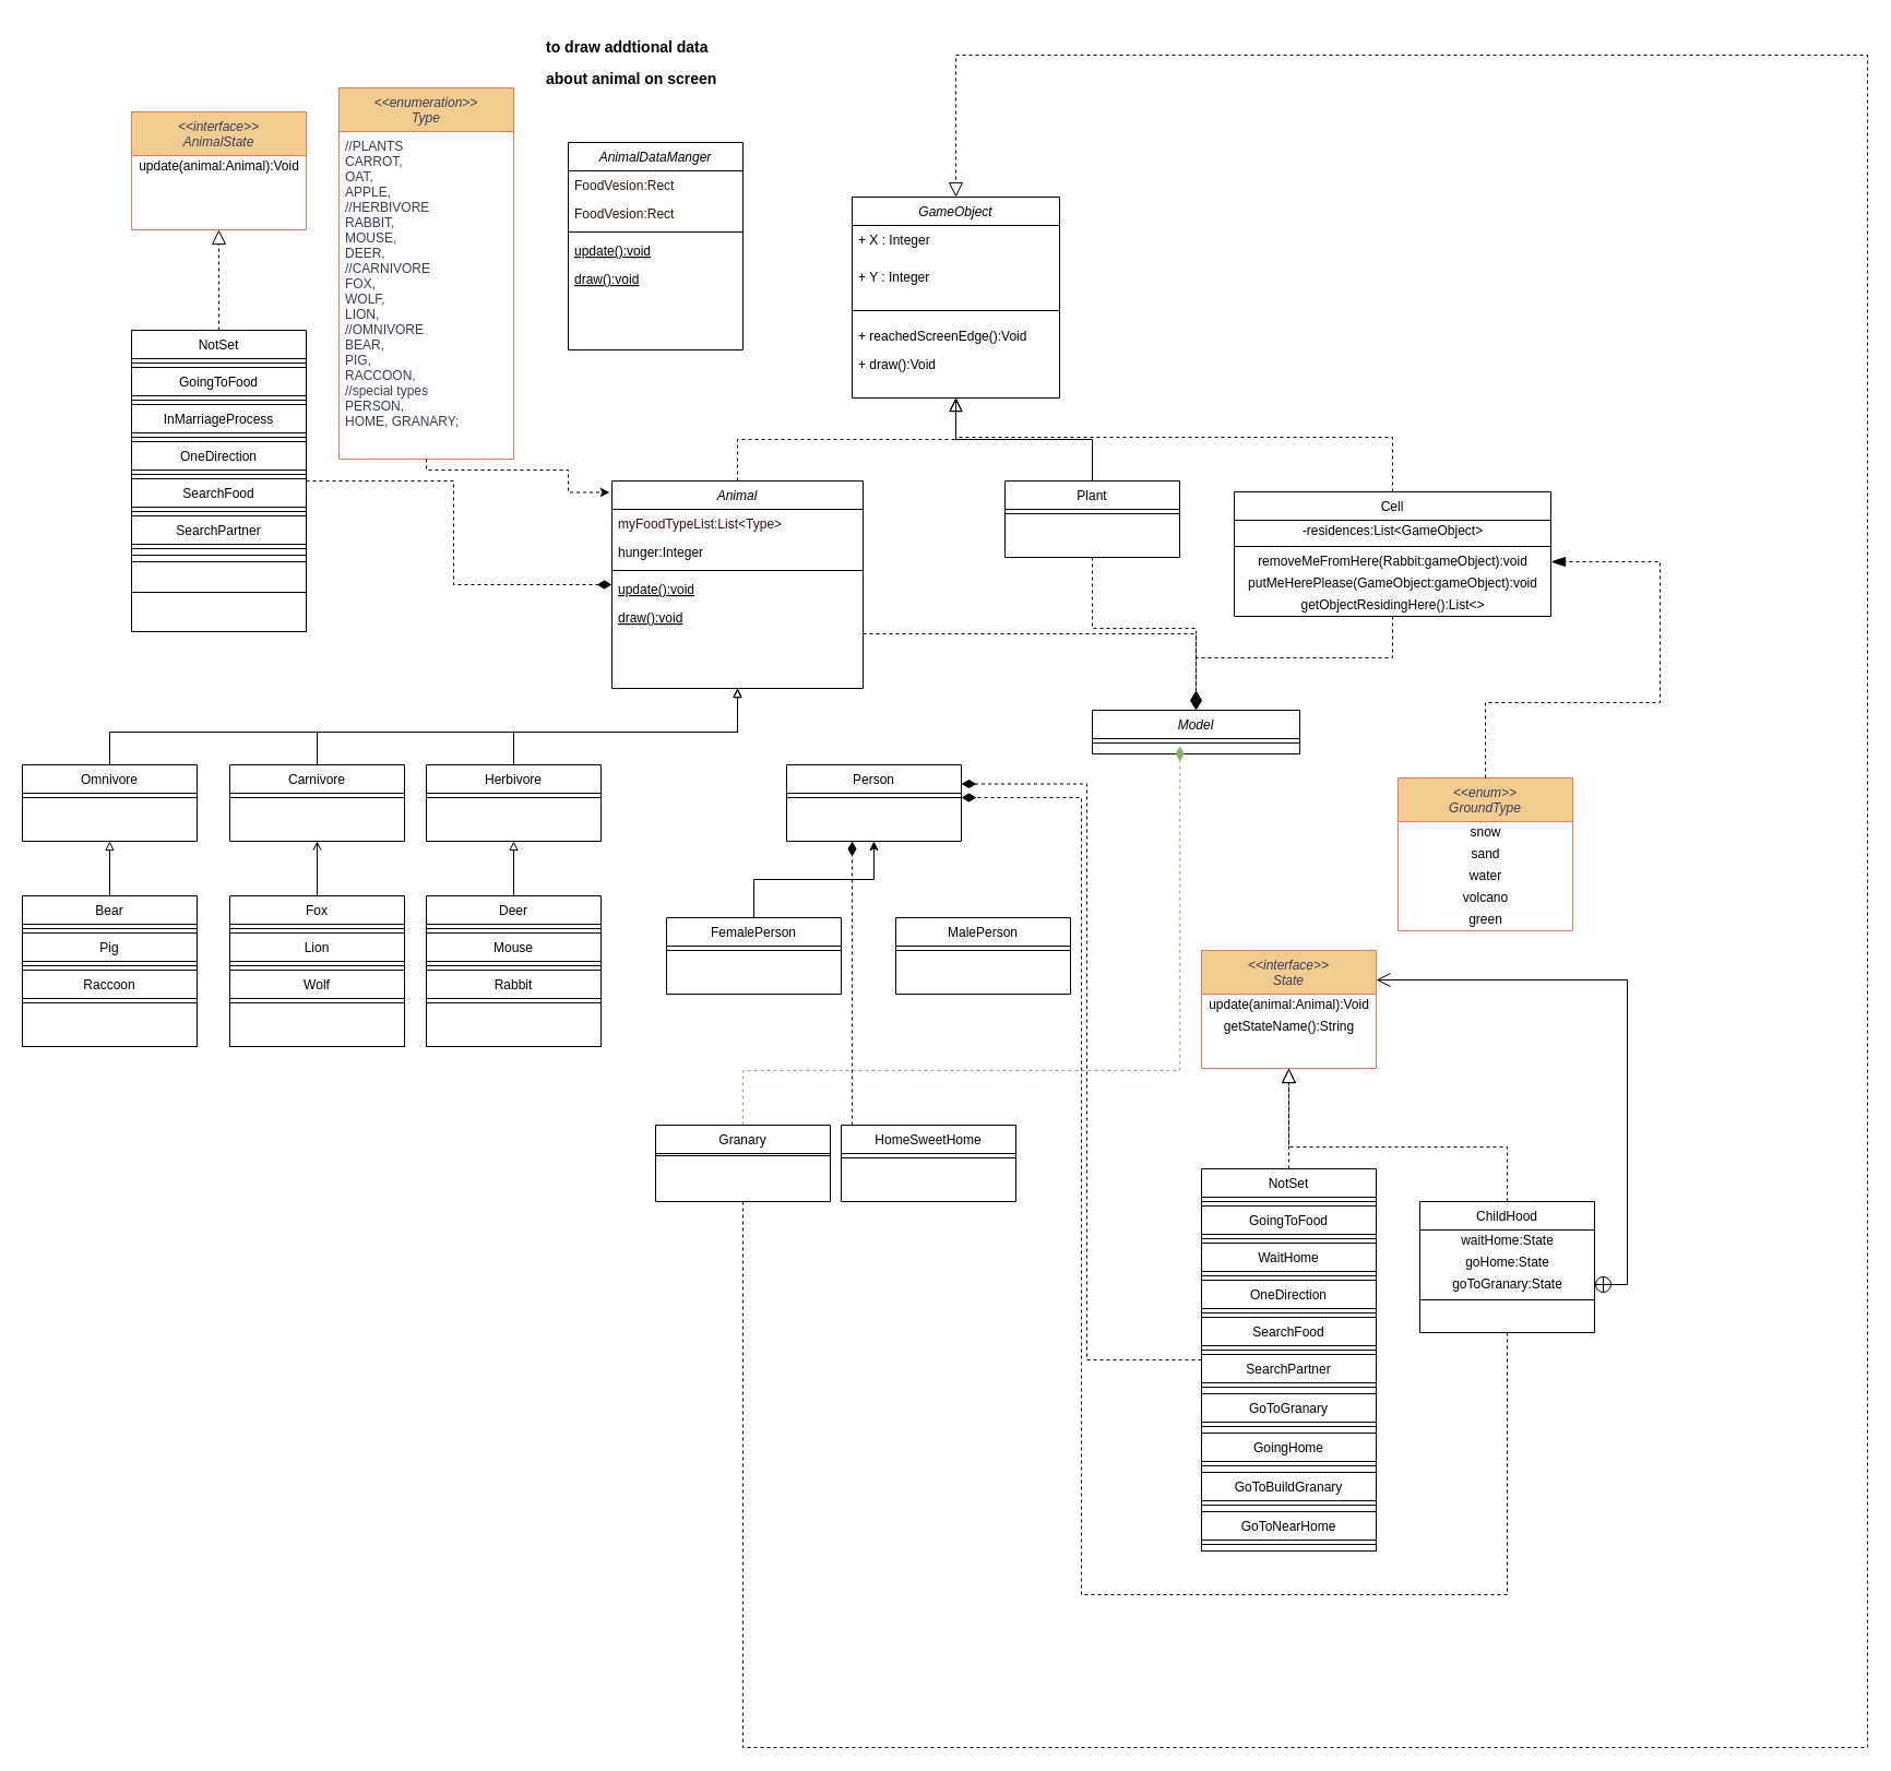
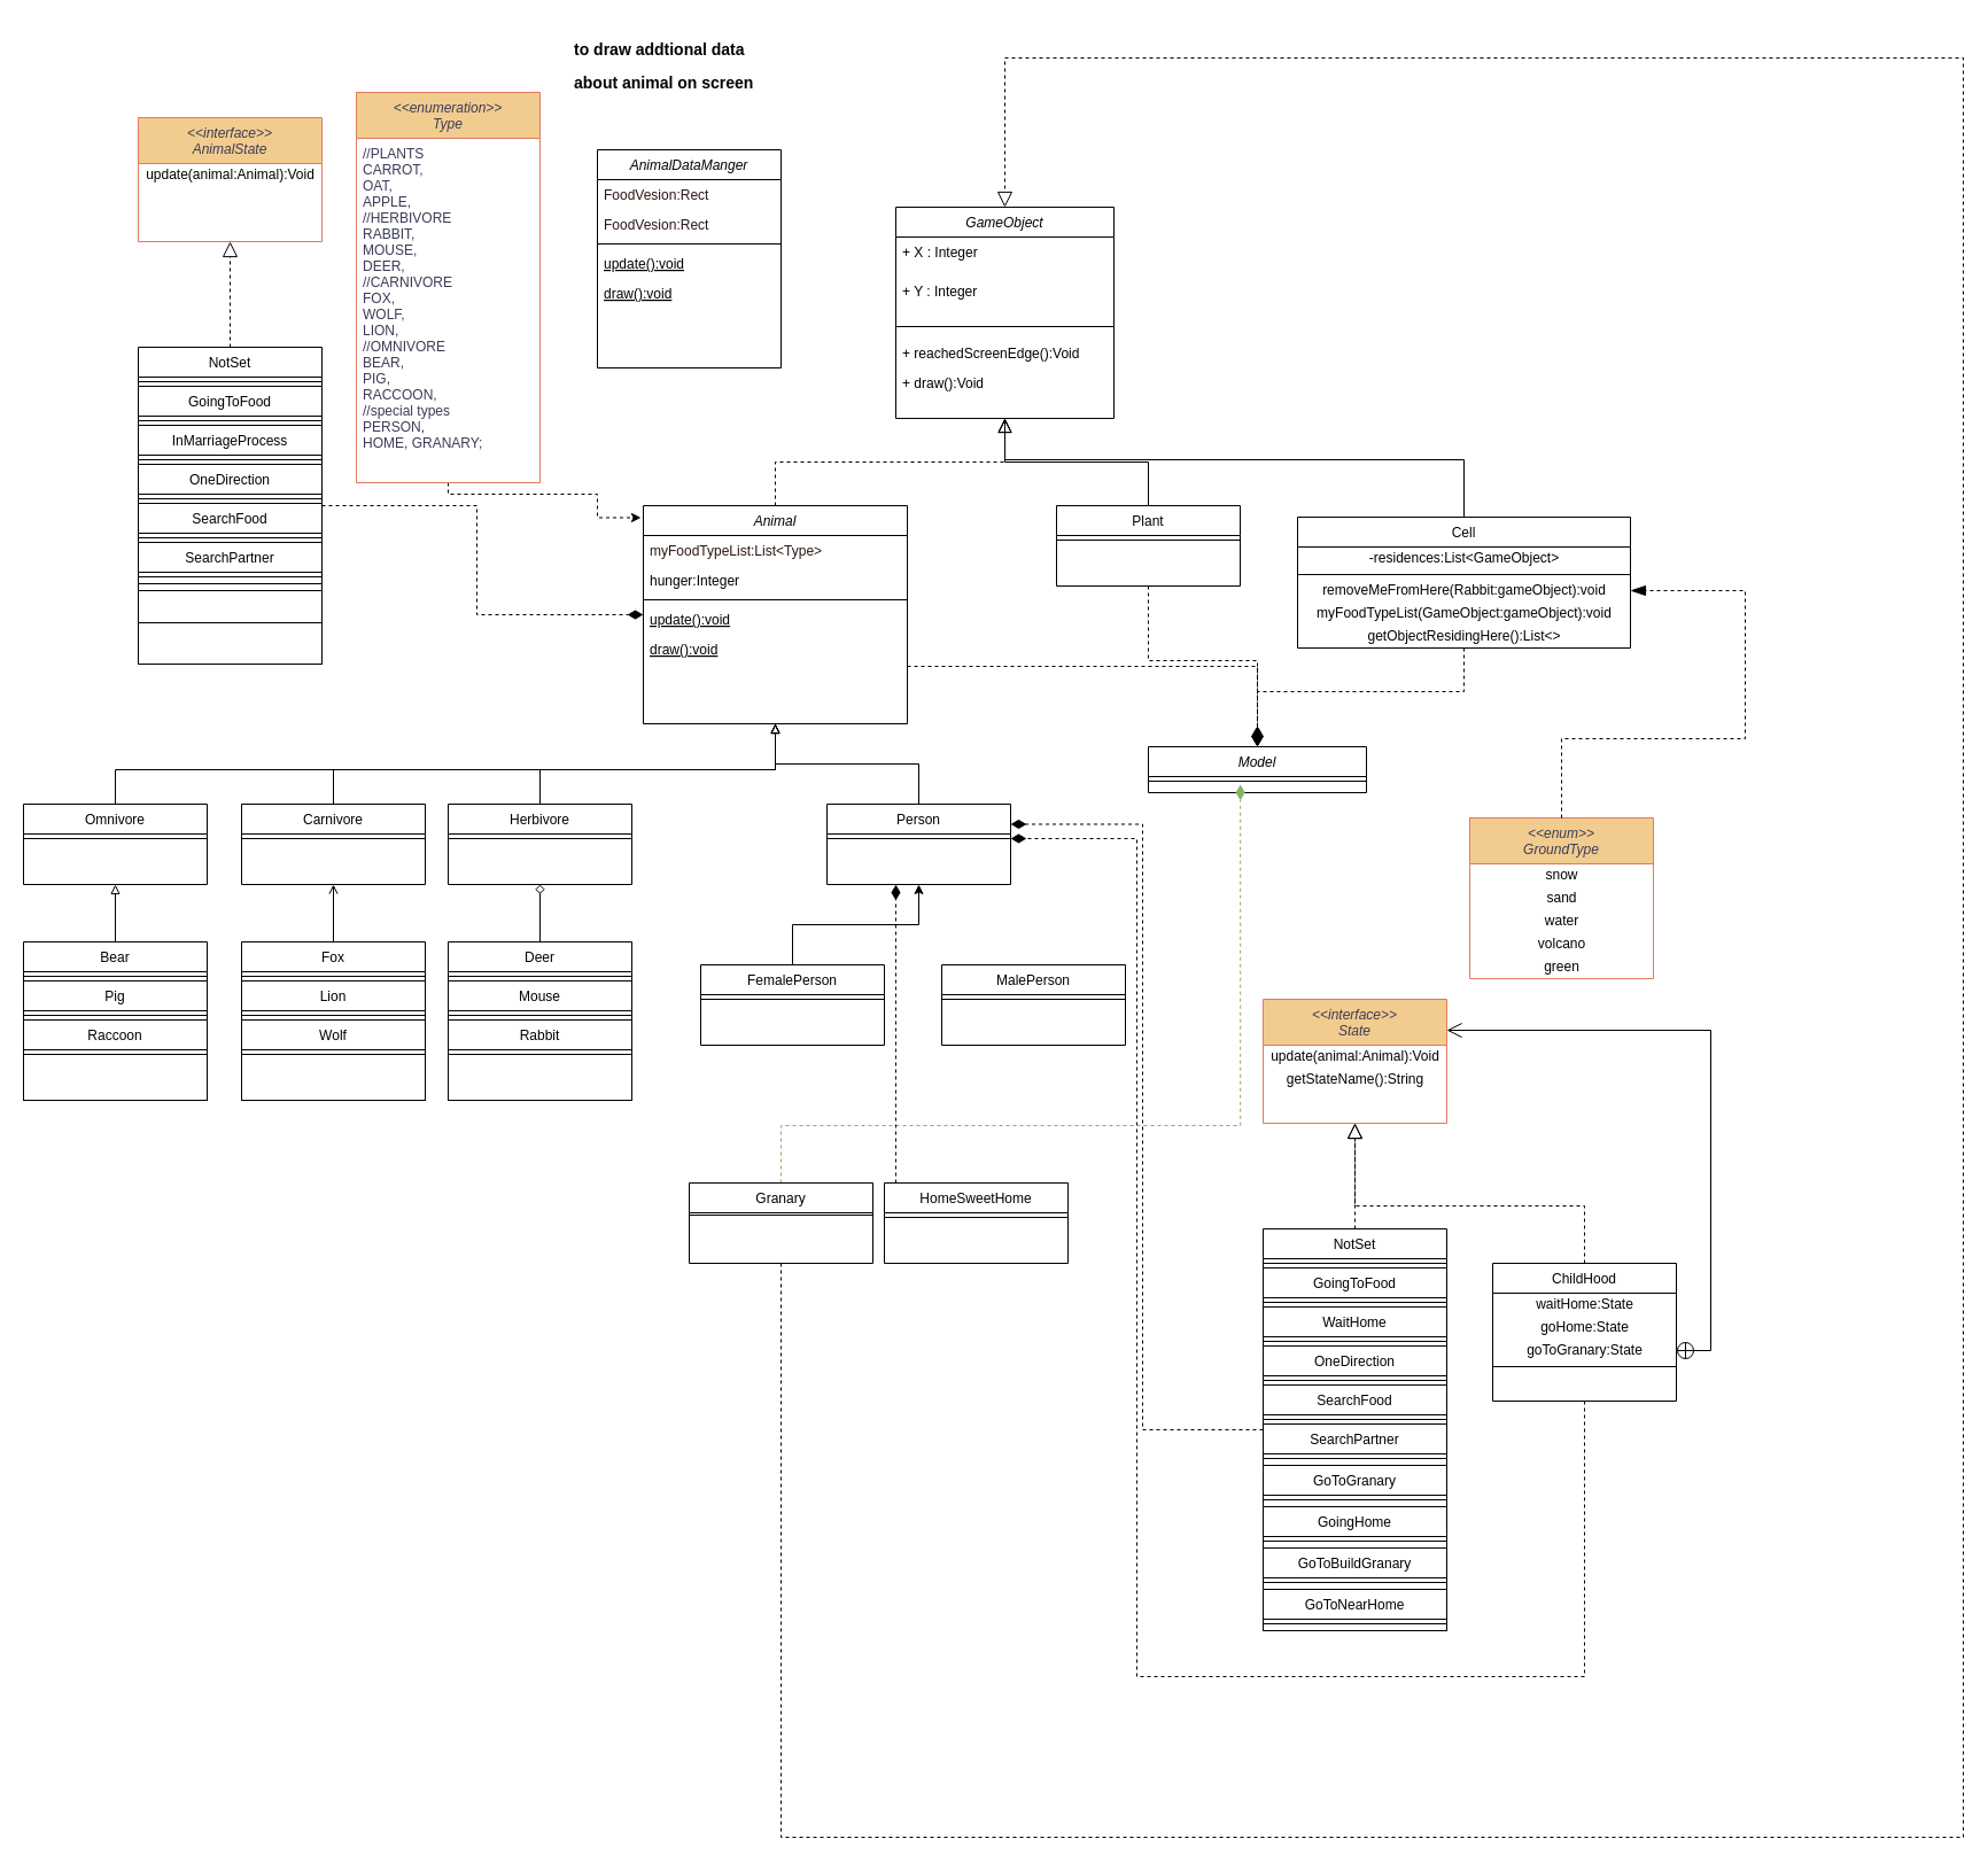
- <mxCell id="27" value="" style="endArrow=block;endSize=10;endFill=0;shadow=0;strokeWidth=1;rounded=0;edgeStyle=elbowEdgeStyle;elbow=vertical;dashed=1;" parent="1" source="14" target="4" edge="1"><mxGeometry width="160" relative="1" as="geometry"><mxPoint x="720" y="450" as="sourcePoint" /><mxPoint x="885" y="374" as="targetPoint" /><Array as="points"><mxPoint x="1040" y="400" /></Array></mxGeometry></mxCell>
+ <mxCell id="27" value="" style="endArrow=block;endSize=10;endFill=0;shadow=0;strokeWidth=1;rounded=0;edgeStyle=elbowEdgeStyle;elbow=vertical;" parent="1" source="14" target="4" edge="1"><mxGeometry width="160" relative="1" as="geometry"><mxPoint x="720" y="450" as="sourcePoint" /><mxPoint x="885" y="374" as="targetPoint" /><Array as="points"><mxPoint x="1040" y="400" /></Array></mxGeometry></mxCell>
- <mxCell id="18" value="putMeHerePlease(GameObject:gameObject):void" style="text;html=1;align=center;verticalAlign=middle;resizable=0;points=[];autosize=1;" parent="14" vertex="1"><mxGeometry y="74" width="290" height="20" as="geometry" /></mxCell>
+ <mxCell id="18" value="myFoodTypeList(GameObject:gameObject):void" style="text;html=1;align=center;verticalAlign=middle;resizable=0;points=[];autosize=1;" parent="14" vertex="1"><mxGeometry y="74" width="290" height="20" as="geometry" /></mxCell>
+ <mxCell id="36" style="edgeStyle=orthogonalEdgeStyle;rounded=0;orthogonalLoop=1;jettySize=auto;html=1;endArrow=block;endFill=0;" edge="1" parent="1" source="37" target="21"><mxGeometry relative="1" as="geometry" /></mxCell>
- <mxCell id="62" style="edgeStyle=orthogonalEdgeStyle;rounded=0;orthogonalLoop=1;jettySize=auto;html=1;endArrow=block;endFill=0;" edge="1" parent="1" source="63" target="40"><mxGeometry relative="1" as="geometry" /></mxCell>
+ <mxCell id="62" style="edgeStyle=orthogonalEdgeStyle;rounded=0;orthogonalLoop=1;jettySize=auto;html=1;endArrow=diamond;endFill=0;" edge="1" parent="1" source="63" target="40"><mxGeometry relative="1" as="geometry" /></mxCell>
